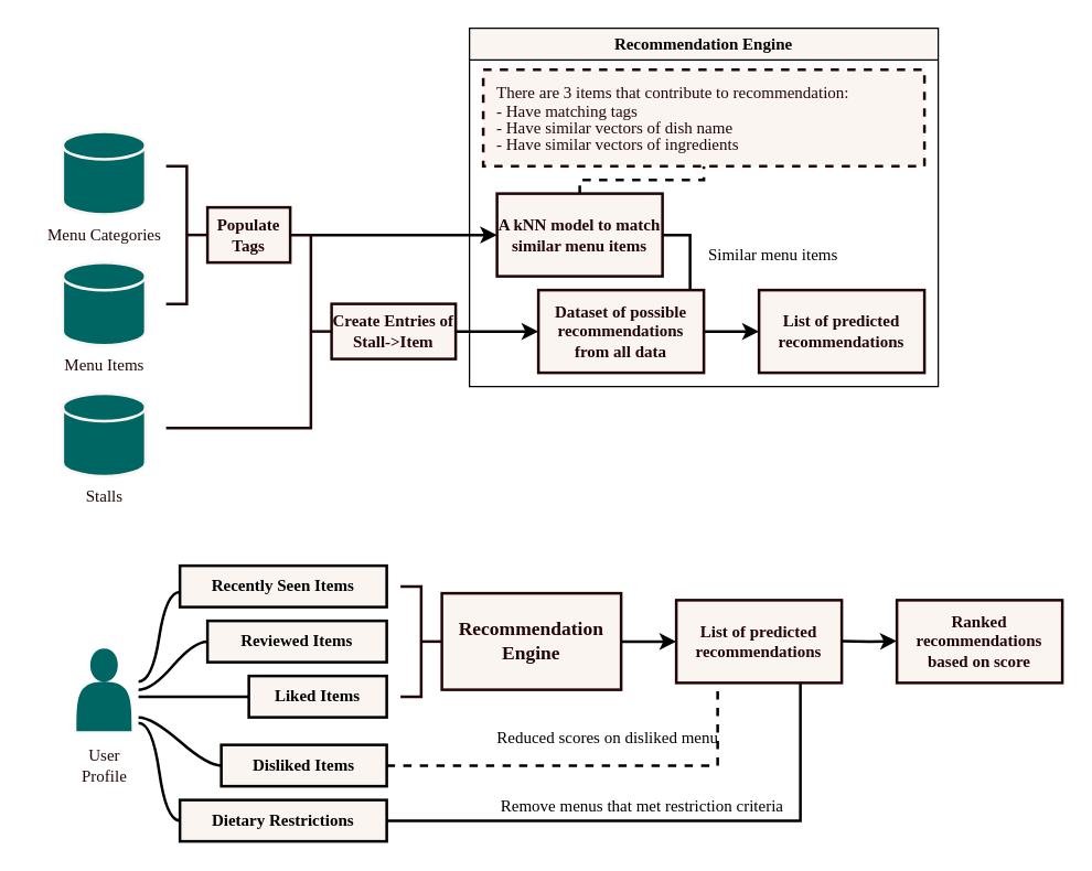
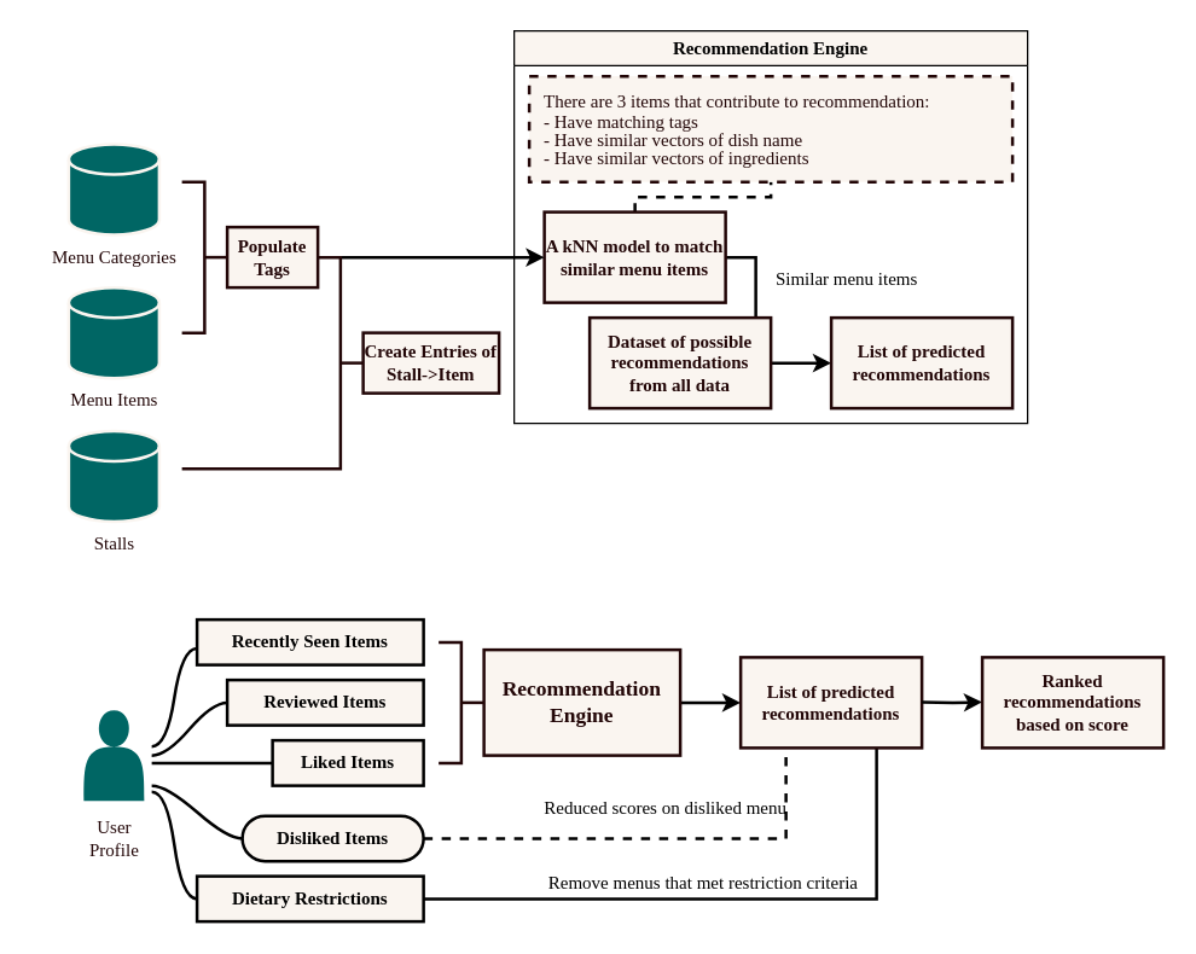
- <mxCell id="15" style="edgeStyle=orthogonalEdgeStyle;rounded=0;orthogonalLoop=1;jettySize=auto;html=1;exitX=1;exitY=0.5;exitDx=0;exitDy=0;entryX=0;entryY=0.5;entryDx=0;entryDy=0;endArrow=classic;endFill=1;strokeWidth=2;" parent="1" source="16" target="19" edge="1"><mxGeometry relative="1" as="geometry" /></mxCell>
- <mxCell id="34" value="&lt;span&gt;Disliked Items&lt;/span&gt;" style="whiteSpace=wrap;html=1;rounded=0;arcSize=50;align=center;verticalAlign=middle;strokeWidth=2;autosize=1;spacing=4;treeFolding=1;treeMoving=1;newEdgeStyle={&quot;edgeStyle&quot;:&quot;entityRelationEdgeStyle&quot;,&quot;startArrow&quot;:&quot;none&quot;,&quot;endArrow&quot;:&quot;none&quot;,&quot;segment&quot;:10,&quot;curved&quot;:1,&quot;sourcePerimeterSpacing&quot;:0,&quot;targetPerimeterSpacing&quot;:0};fillColor=#FAF5F0;fontFamily=Sarabun;fontSource=https%3A%2F%2Ffonts.googleapis.com%2Fcss%3Ffamily%3DSarabun;fontStyle=1" parent="1" vertex="1"><mxGeometry x="160" y="540" width="120" height="30" as="geometry" /></mxCell>
+ <mxCell id="34" value="&lt;span&gt;Disliked Items&lt;/span&gt;" style="whiteSpace=wrap;html=1;arcSize=50;align=center;verticalAlign=middle;strokeWidth=2;autosize=1;spacing=4;treeFolding=1;treeMoving=1;newEdgeStyle={&quot;edgeStyle&quot;:&quot;entityRelationEdgeStyle&quot;,&quot;startArrow&quot;:&quot;none&quot;,&quot;endArrow&quot;:&quot;none&quot;,&quot;segment&quot;:10,&quot;curved&quot;:1,&quot;sourcePerimeterSpacing&quot;:0,&quot;targetPerimeterSpacing&quot;:0};fillColor=#FAF5F0;fontFamily=Sarabun;fontSource=https%3A%2F%2Ffonts.googleapis.com%2Fcss%3Ffamily%3DSarabun;fontStyle=1;rounded=1;" parent="1" vertex="1"><mxGeometry x="160" y="540" width="120" height="30" as="geometry" /></mxCell>
